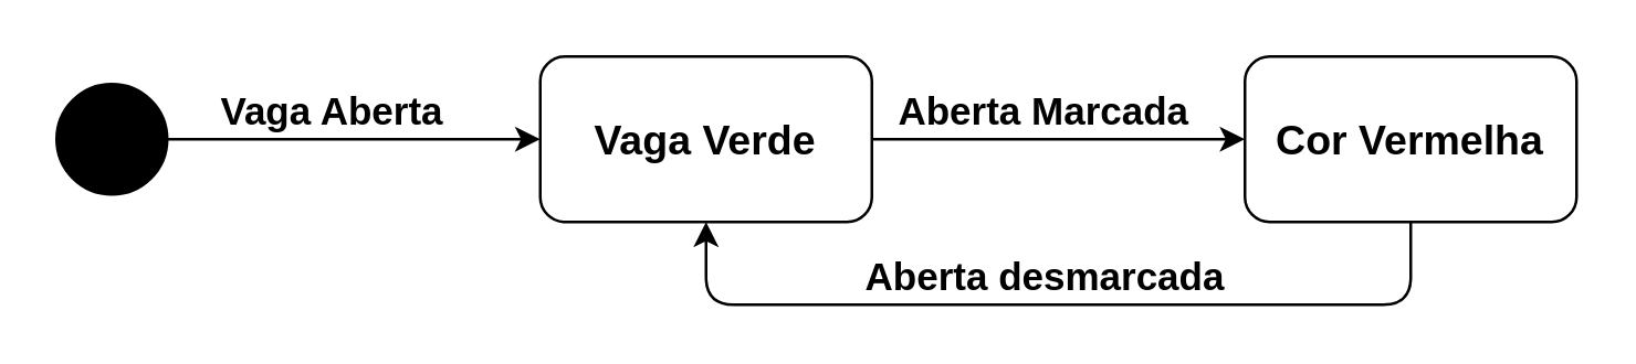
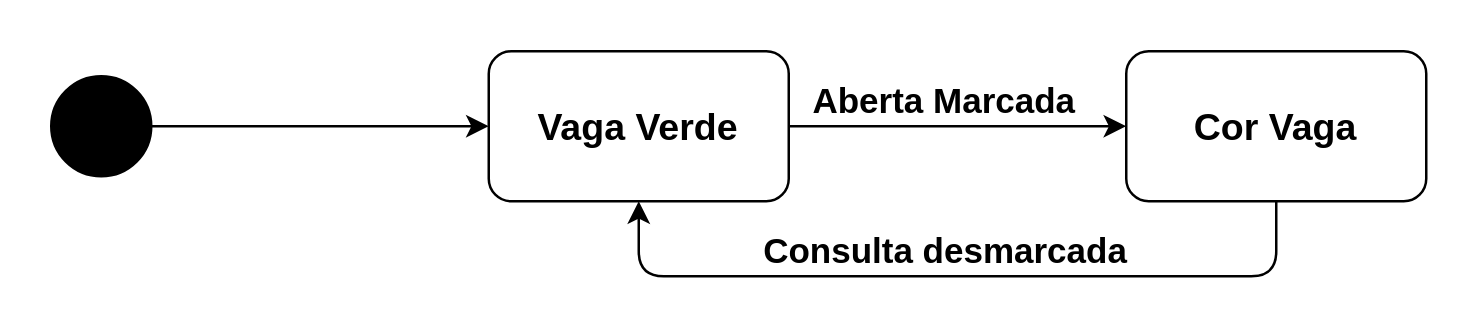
- <mxCell id="10" value="&lt;b&gt;&lt;font style=&quot;font-size: 14px&quot;&gt;Vaga Aberta&lt;/font&gt;&lt;/b&gt;" style="text;html=1;strokeColor=none;fillColor=none;align=center;verticalAlign=middle;whiteSpace=wrap;rounded=0;" vertex="1" parent="1"><mxGeometry x="60" y="30" width="120" height="20" as="geometry" /></mxCell>
- <mxCell id="6" value="&lt;b&gt;&lt;font style=&quot;font-size: 15px&quot;&gt;Cor Vermelha&lt;/font&gt;&lt;/b&gt;" style="text;html=1;strokeColor=none;fillColor=none;align=center;verticalAlign=middle;whiteSpace=wrap;rounded=0;" vertex="1" parent="1"><mxGeometry x="450" y="40" width="120" height="20" as="geometry" /></mxCell>
+ <mxCell id="6" value="&lt;b&gt;&lt;font style=&quot;font-size: 15px&quot;&gt;Cor Vaga&lt;/font&gt;&lt;/b&gt;" style="text;html=1;strokeColor=none;fillColor=none;align=center;verticalAlign=middle;whiteSpace=wrap;rounded=0;" vertex="1" parent="1"><mxGeometry x="450" y="40" width="120" height="20" as="geometry" /></mxCell>
- <mxCell id="12" value="&lt;span style=&quot;font-size: 14px&quot;&gt;&lt;b&gt;Aberta desmarcada&lt;/b&gt;&lt;/span&gt;" style="text;html=1;strokeColor=none;fillColor=none;align=center;verticalAlign=middle;whiteSpace=wrap;rounded=0;" vertex="1" parent="1"><mxGeometry x="287.5" y="90" width="180" height="20" as="geometry" /></mxCell>
+ <mxCell id="12" value="&lt;span style=&quot;font-size: 14px&quot;&gt;&lt;b&gt;Consulta desmarcada&lt;/b&gt;&lt;/span&gt;" style="text;html=1;strokeColor=none;fillColor=none;align=center;verticalAlign=middle;whiteSpace=wrap;rounded=0;" vertex="1" parent="1"><mxGeometry x="287.5" y="90" width="180" height="20" as="geometry" /></mxCell>
